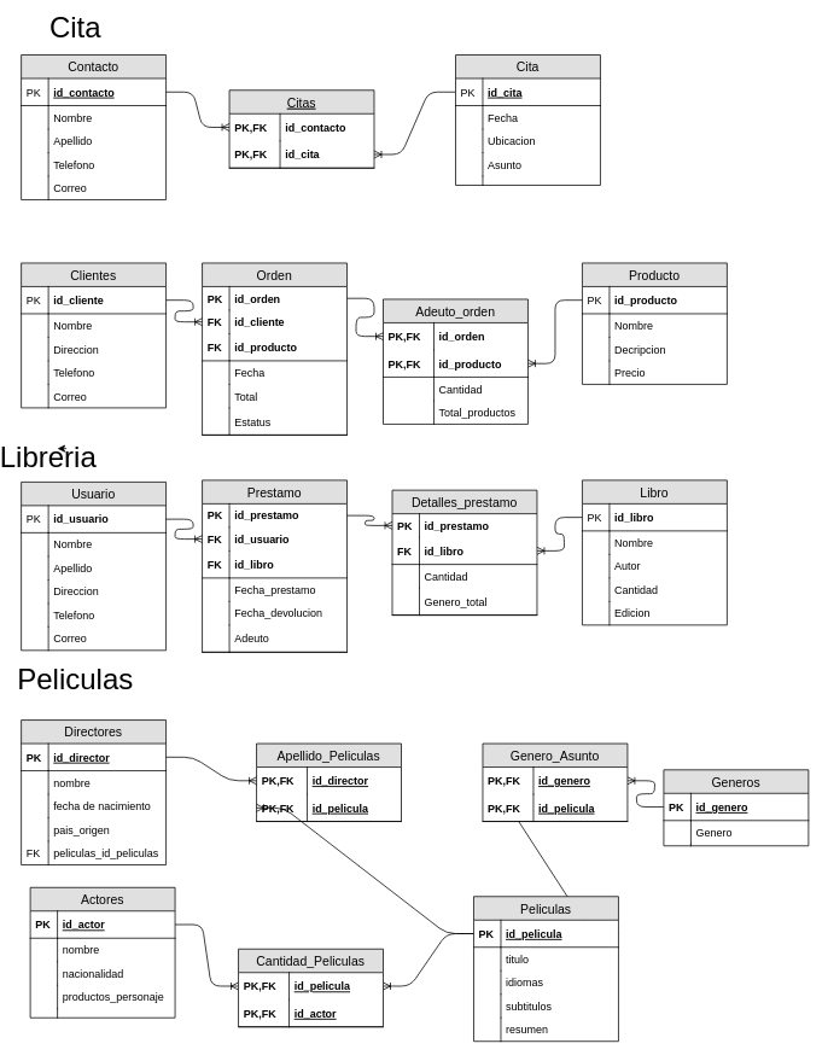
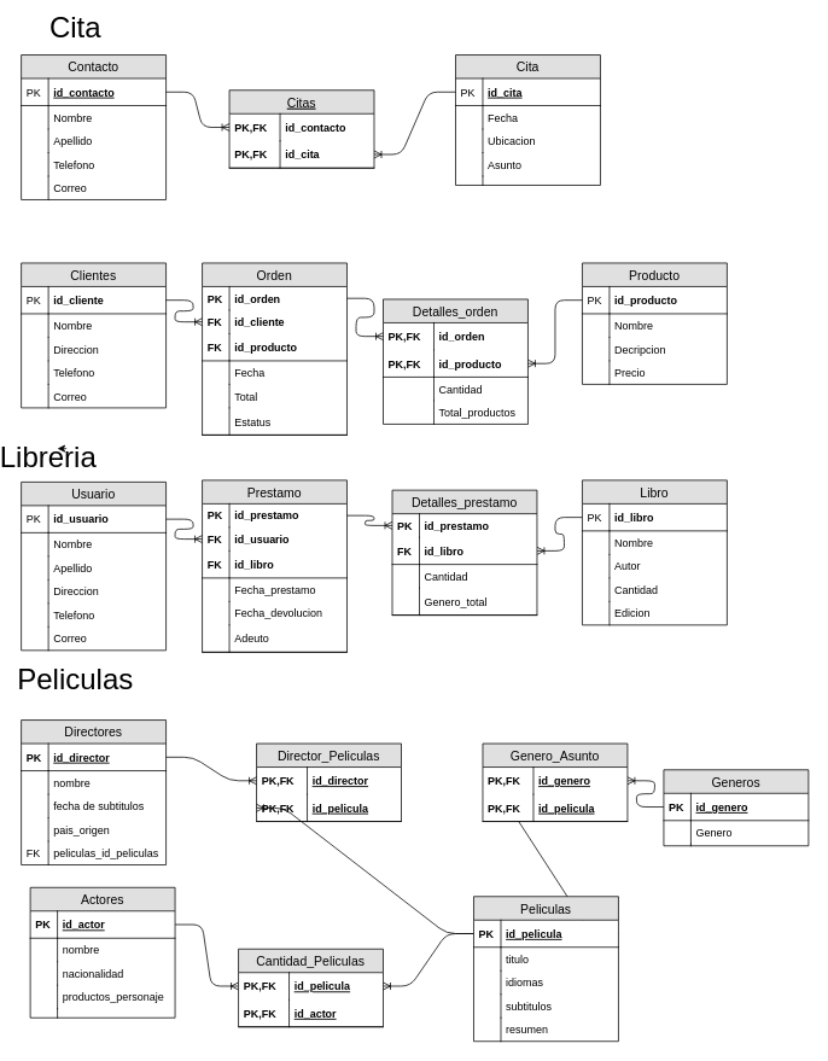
- <mxCell id="72" value="Adeuto_orden" style="swimlane;fontStyle=0;childLayout=stackLayout;horizontal=1;startSize=26;fillColor=#e0e0e0;horizontalStack=0;resizeParent=1;resizeParentMax=0;resizeLast=0;collapsible=1;marginBottom=0;swimlaneFillColor=#ffffff;align=center;fontSize=14;" parent="1" vertex="1"><mxGeometry x="420" y="330" width="160" height="138" as="geometry" /></mxCell>
+ <mxCell id="72" value="Detalles_orden" style="swimlane;fontStyle=0;childLayout=stackLayout;horizontal=1;startSize=26;fillColor=#e0e0e0;horizontalStack=0;resizeParent=1;resizeParentMax=0;resizeLast=0;collapsible=1;marginBottom=0;swimlaneFillColor=#ffffff;align=center;fontSize=14;" parent="1" vertex="1"><mxGeometry x="420" y="330" width="160" height="138" as="geometry" /></mxCell>
- <mxCell id="144" value="Apellido_Peliculas" style="swimlane;fontStyle=0;childLayout=stackLayout;horizontal=1;startSize=26;fillColor=#e0e0e0;horizontalStack=0;resizeParent=1;resizeParentMax=0;resizeLast=0;collapsible=1;marginBottom=0;swimlaneFillColor=#ffffff;align=center;fontSize=14;" parent="1" vertex="1"><mxGeometry x="280" y="821" width="160" height="86" as="geometry" /></mxCell>
+ <mxCell id="144" value="Director_Peliculas" style="swimlane;fontStyle=0;childLayout=stackLayout;horizontal=1;startSize=26;fillColor=#e0e0e0;horizontalStack=0;resizeParent=1;resizeParentMax=0;resizeLast=0;collapsible=1;marginBottom=0;swimlaneFillColor=#ffffff;align=center;fontSize=14;" parent="1" vertex="1"><mxGeometry x="280" y="821" width="160" height="86" as="geometry" /></mxCell>
- <mxCell id="44" value="fecha de nacimiento" style="shape=partialRectangle;top=0;left=0;right=0;bottom=0;align=left;verticalAlign=top;fillColor=none;spacingLeft=34;spacingRight=4;overflow=hidden;rotatable=0;points=[[0,0.5],[1,0.5]];portConstraint=eastwest;dropTarget=0;fontSize=12;" parent="39" vertex="1"><mxGeometry y="82" width="160" height="26" as="geometry" /></mxCell>
+ <mxCell id="44" value="fecha de subtitulos" style="shape=partialRectangle;top=0;left=0;right=0;bottom=0;align=left;verticalAlign=top;fillColor=none;spacingLeft=34;spacingRight=4;overflow=hidden;rotatable=0;points=[[0,0.5],[1,0.5]];portConstraint=eastwest;dropTarget=0;fontSize=12;" parent="39" vertex="1"><mxGeometry y="82" width="160" height="26" as="geometry" /></mxCell>
